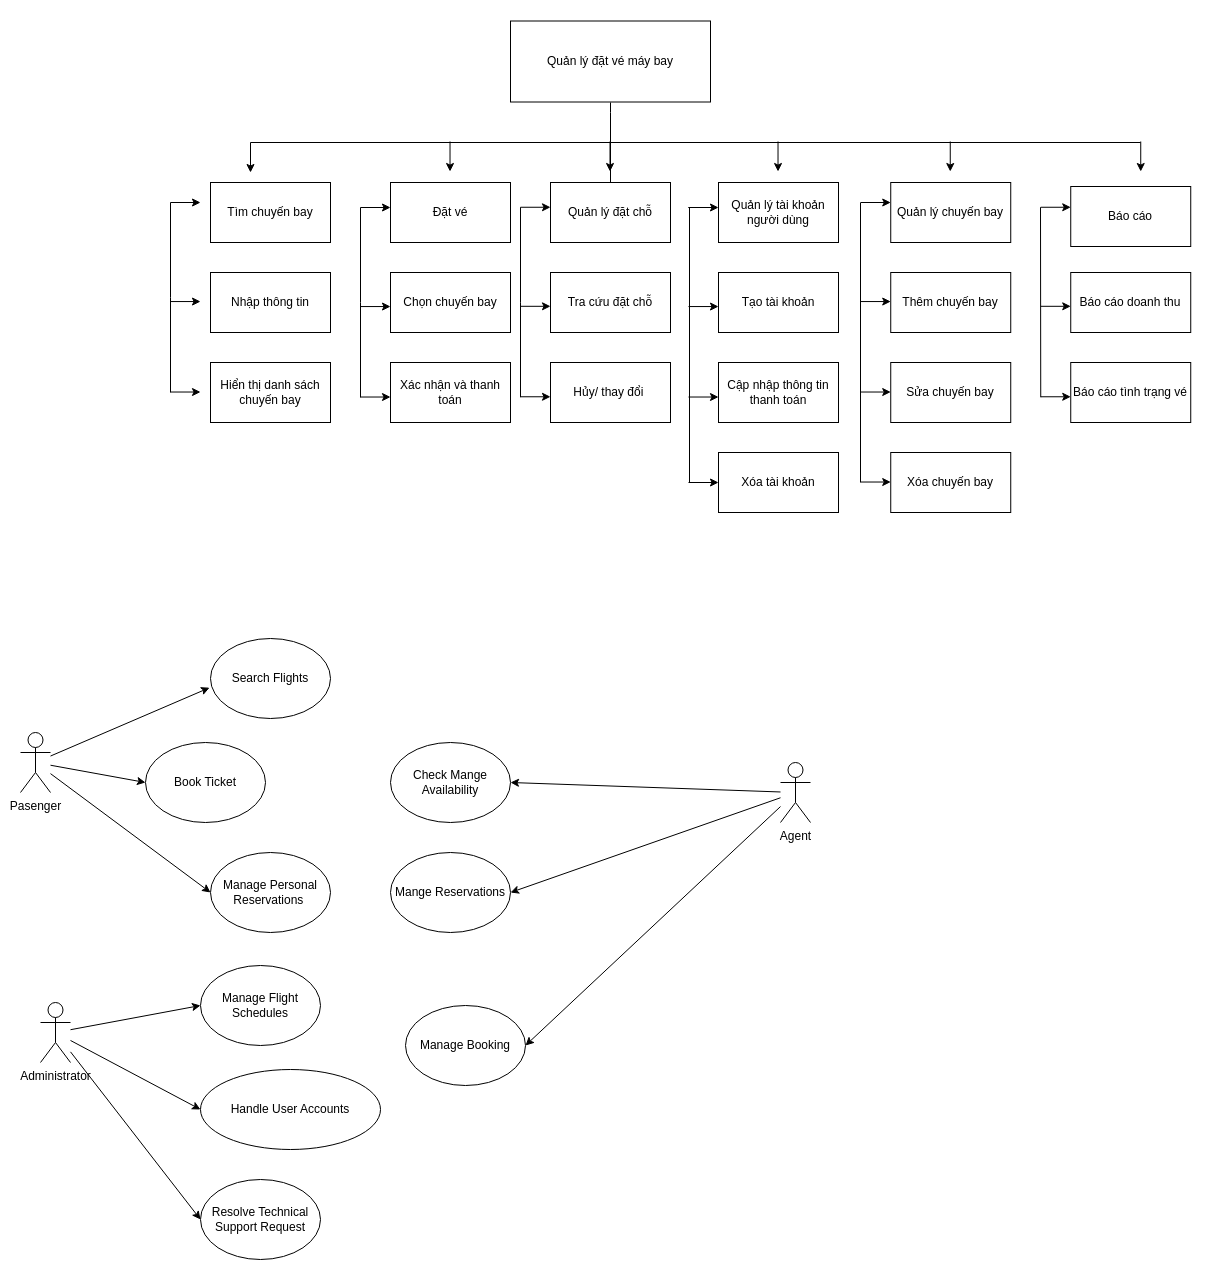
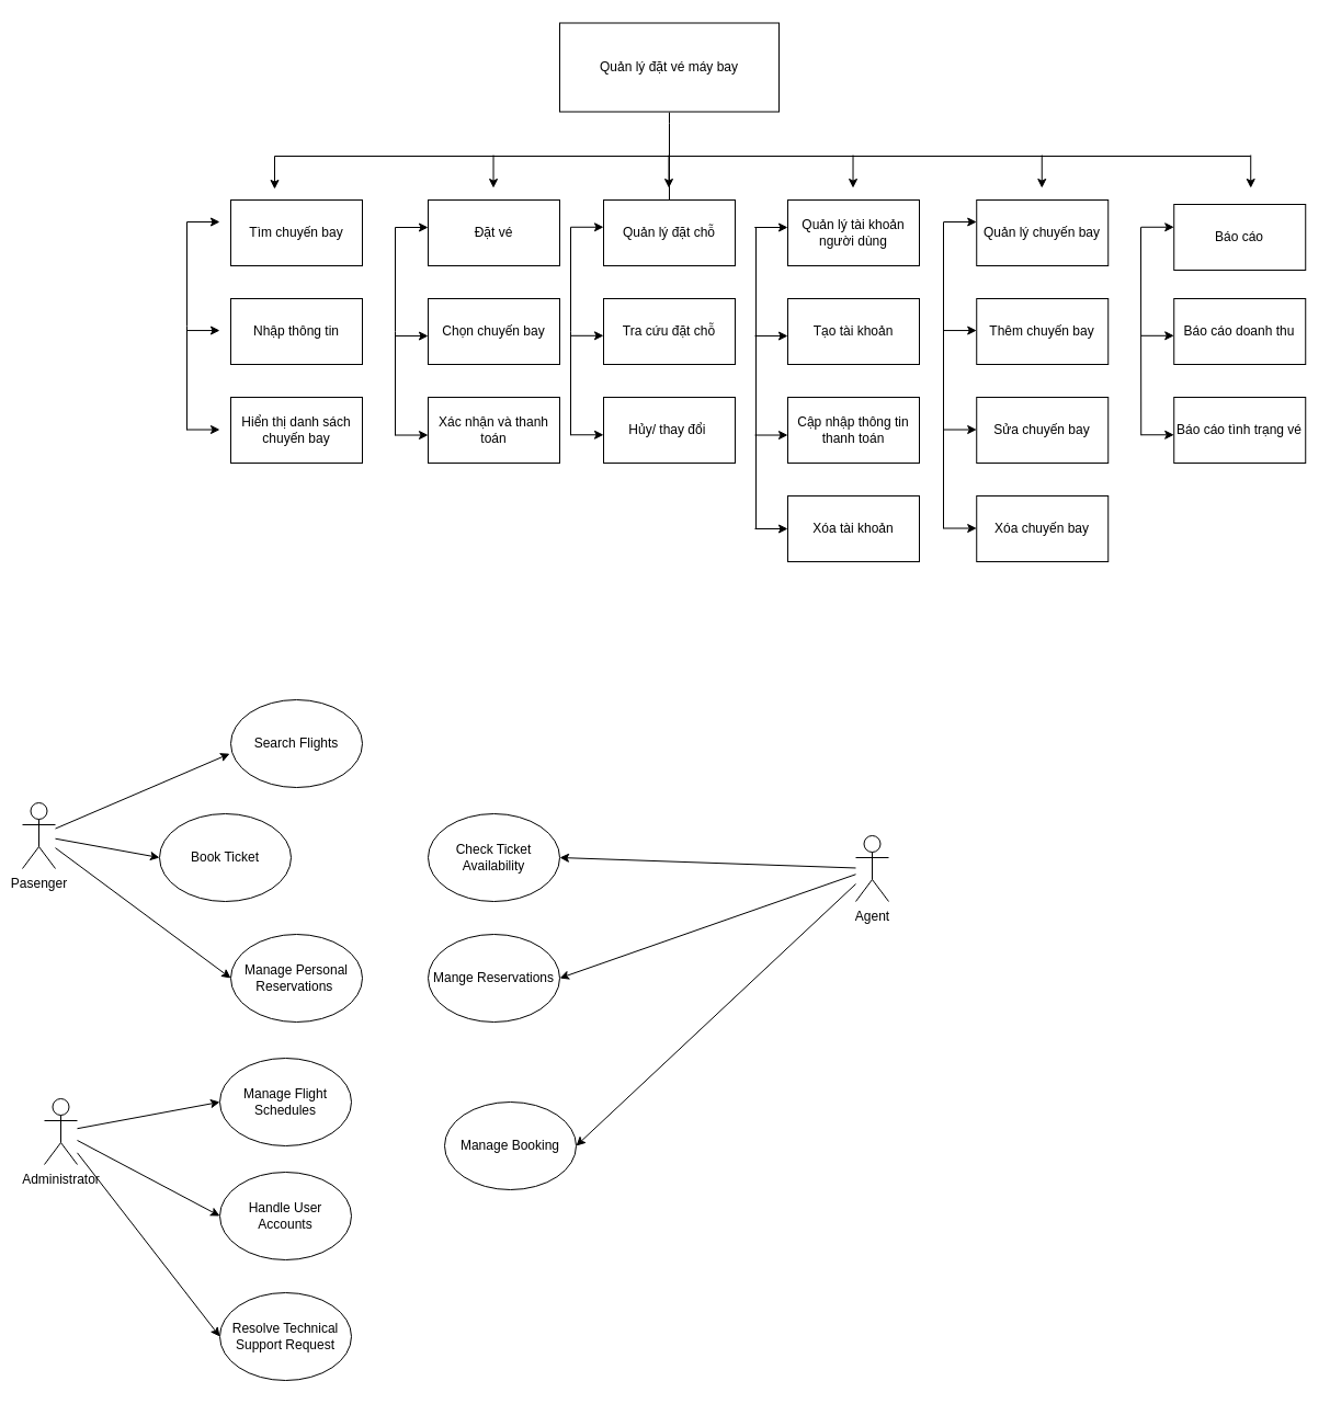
- <mxCell id="20" value="Check Mange Availability" style="ellipse;whiteSpace=wrap;html=1;" vertex="1" parent="1"><mxGeometry x="390" y="742" width="120" height="80" as="geometry" /></mxCell>
+ <mxCell id="20" value="Check Ticket Availability" style="ellipse;whiteSpace=wrap;html=1;" vertex="1" parent="1"><mxGeometry x="390" y="742" width="120" height="80" as="geometry" /></mxCell>
- <mxCell id="18" value="Handle User Accounts" style="ellipse;whiteSpace=wrap;html=1;" vertex="1" parent="1"><mxGeometry x="200" y="1069" width="180" height="80" as="geometry" /></mxCell>
+ <mxCell id="18" value="Handle User Accounts" style="ellipse;whiteSpace=wrap;html=1;" vertex="1" parent="1"><mxGeometry x="200" y="1069" width="120" height="80" as="geometry" /></mxCell>
